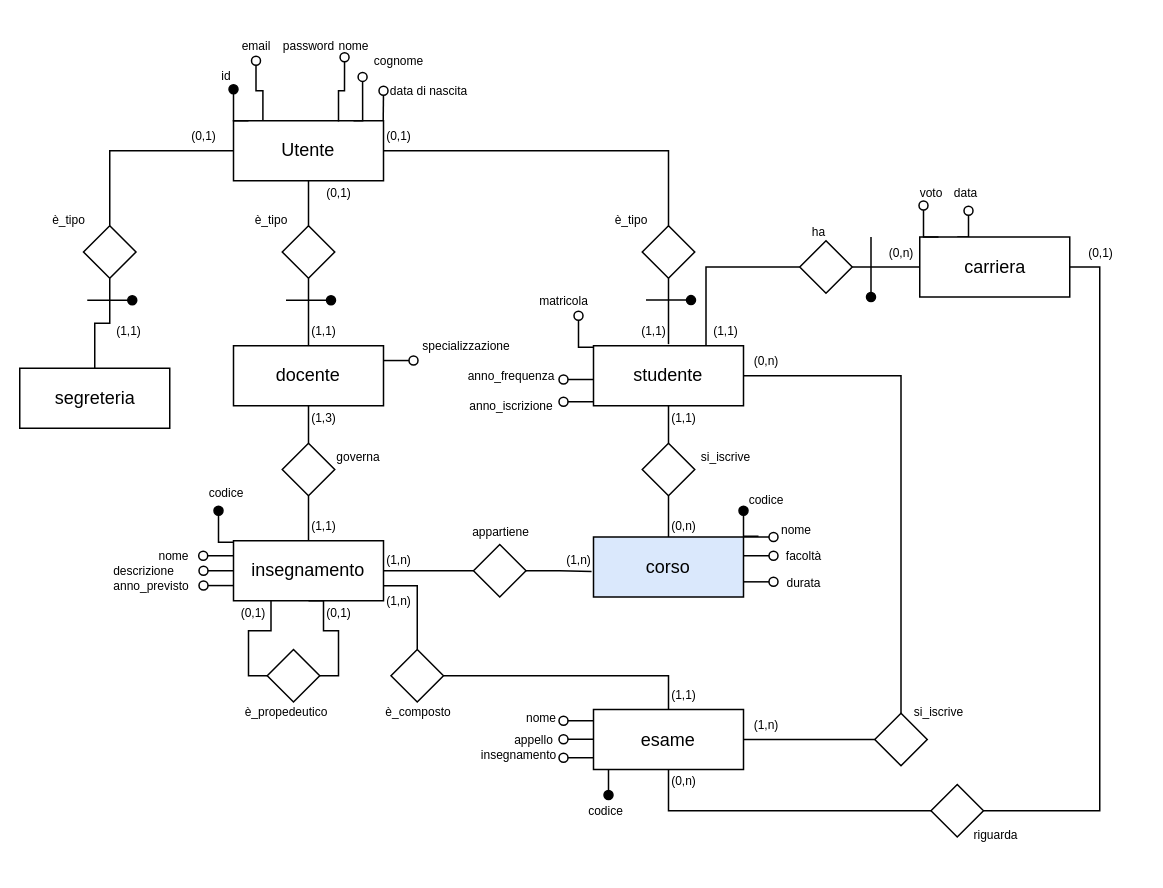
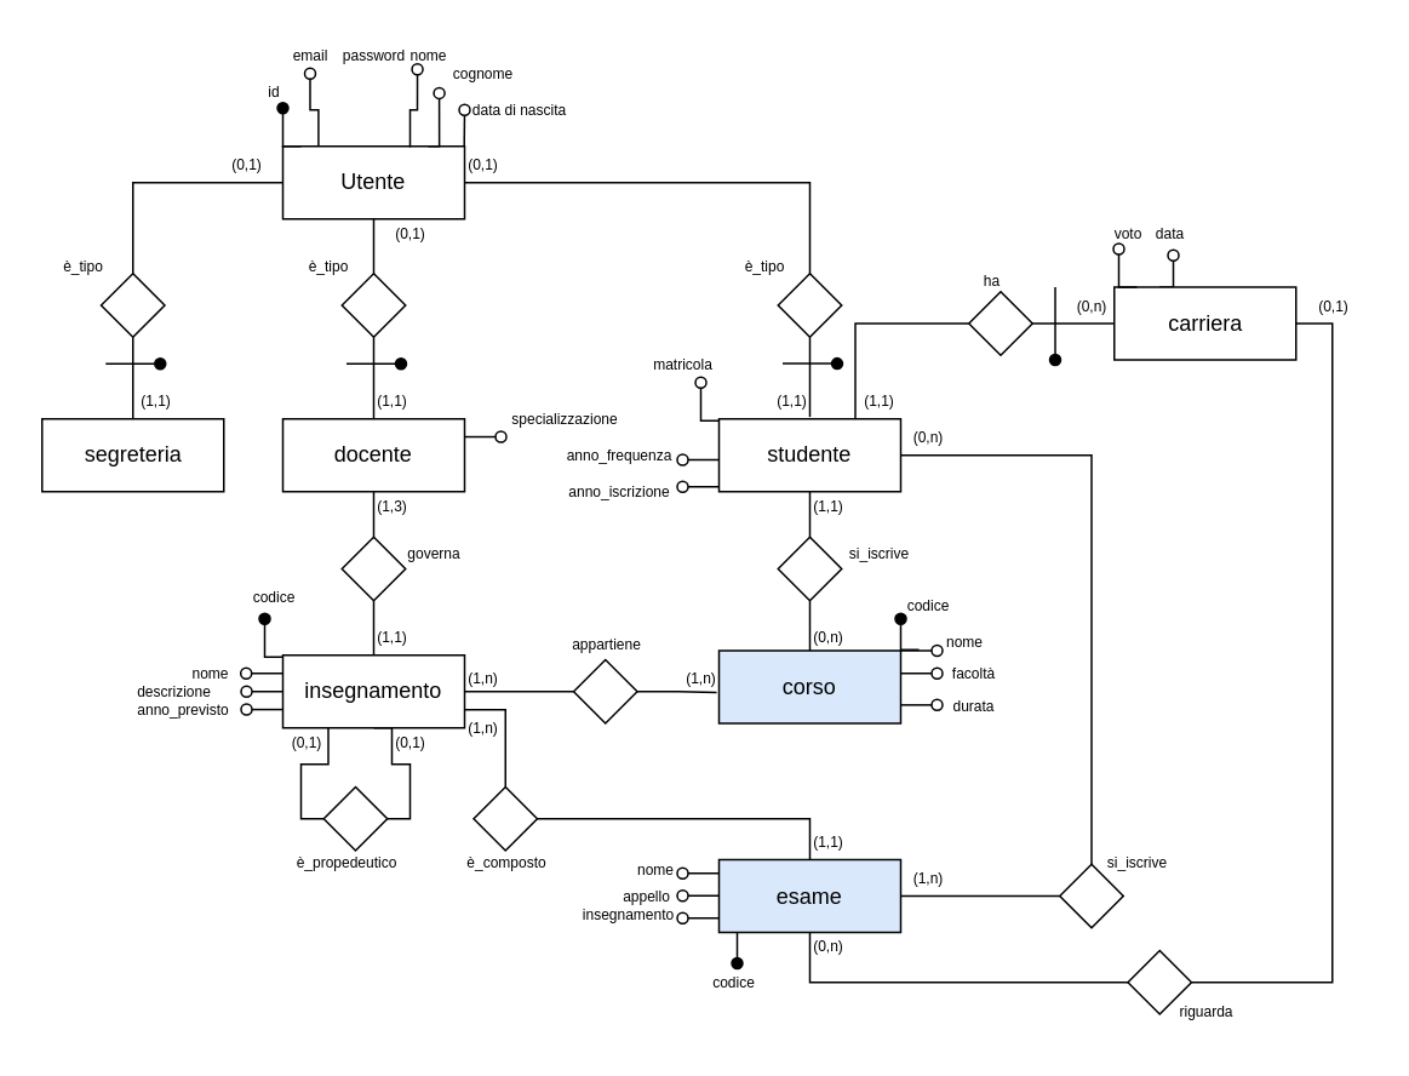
- <mxCell id="3" value="segreteria" style="whiteSpace=wrap;html=1;align=center;" parent="1" vertex="1"><mxGeometry x="12.5" y="245" width="100" height="40" as="geometry" /></mxCell>
+ <mxCell id="3" value="segreteria" style="whiteSpace=wrap;html=1;align=center;" parent="1" vertex="1"><mxGeometry x="22.5" y="230" width="100" height="40" as="geometry" /></mxCell>
- <mxCell id="15" value="esame" style="whiteSpace=wrap;html=1;align=center;" parent="1" vertex="1"><mxGeometry x="395" y="472.5" width="100" height="40" as="geometry" /></mxCell>
+ <mxCell id="15" value="esame" style="whiteSpace=wrap;html=1;align=center;fillColor=#dae8fc;" parent="1" vertex="1"><mxGeometry x="395" y="472.5" width="100" height="40" as="geometry" /></mxCell>
